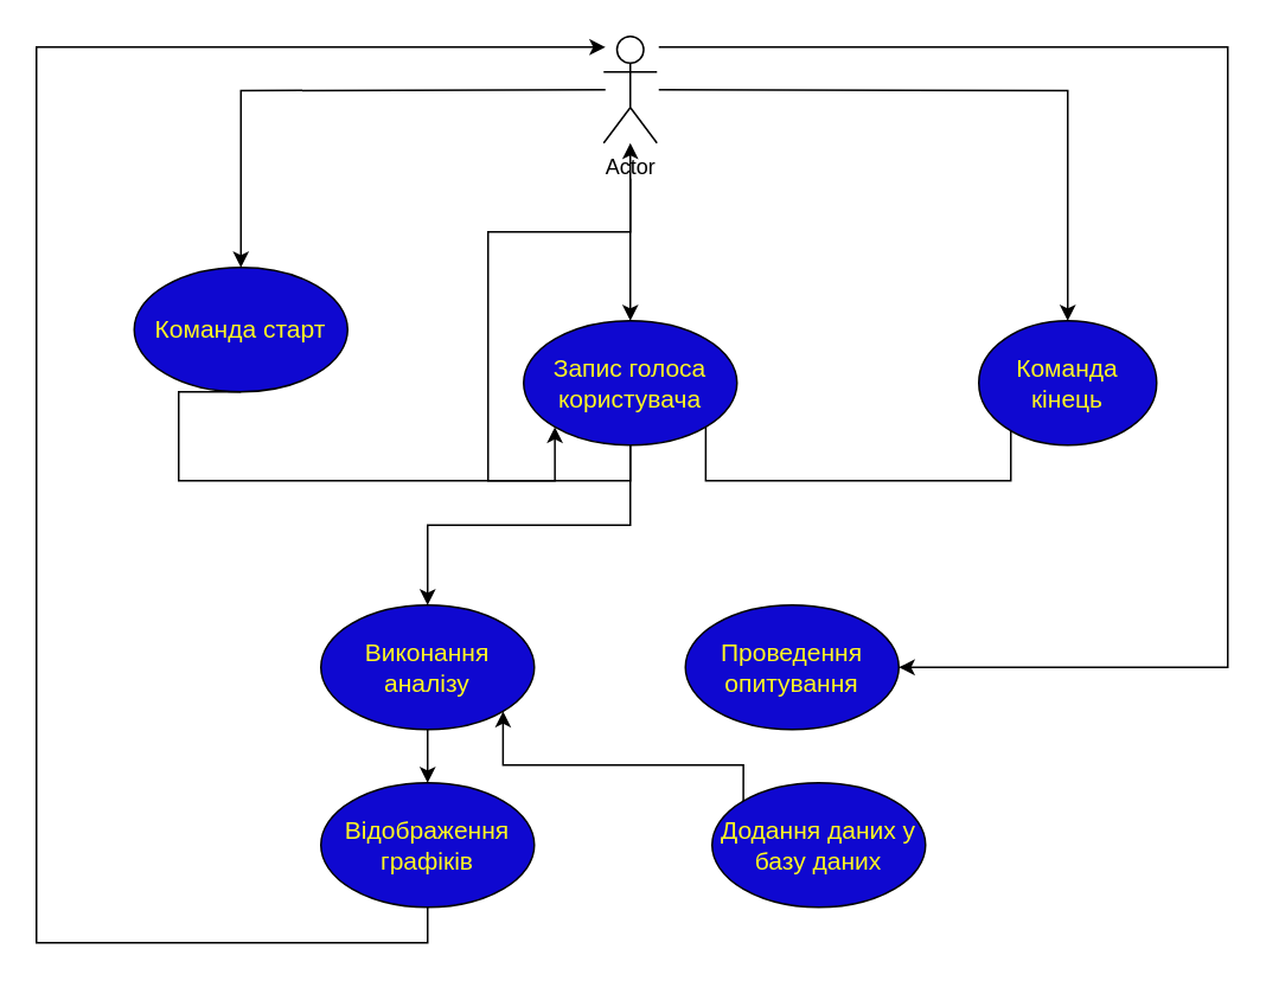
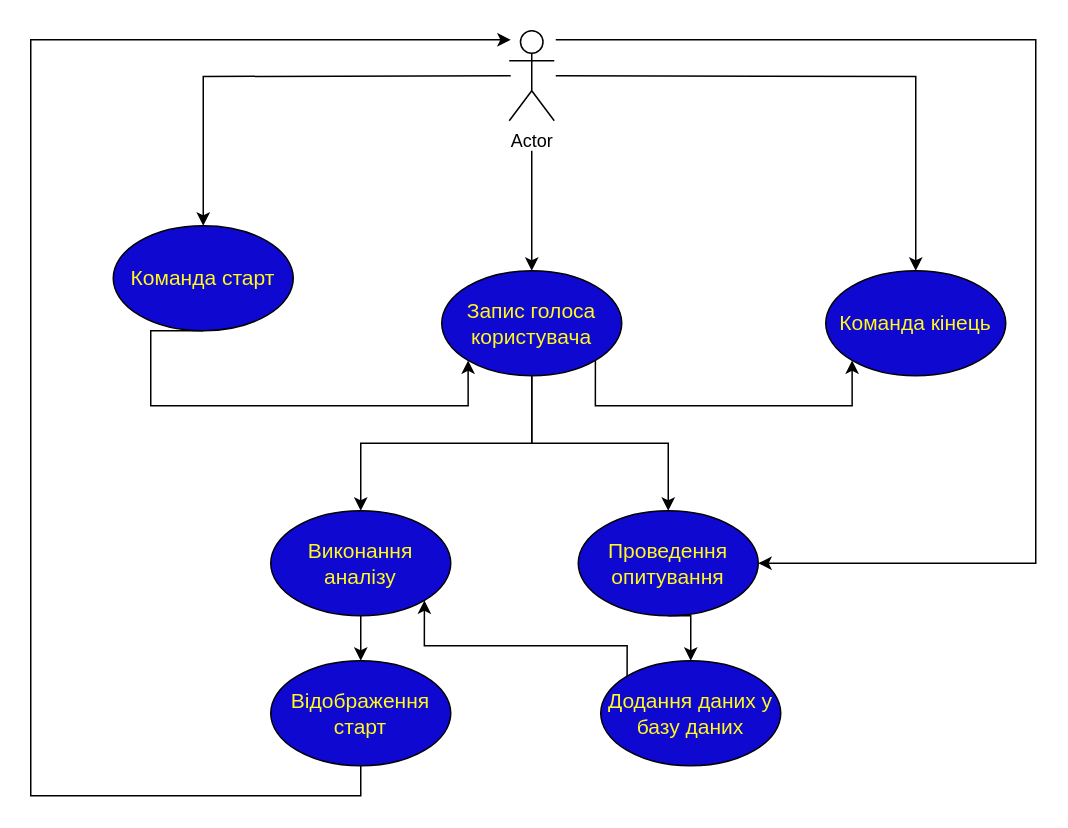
- <mxCell id="10" style="edgeStyle=orthogonalEdgeStyle;rounded=0;orthogonalLoop=1;jettySize=auto;html=1;exitX=0.5;exitY=1;exitDx=0;exitDy=0;fontSize=14;fontColor=#FFF821;" edge="1" parent="1" source="11" target="5"><mxGeometry relative="1" as="geometry" /></mxCell>
+ <mxCell id="10" style="edgeStyle=orthogonalEdgeStyle;rounded=0;orthogonalLoop=1;jettySize=auto;html=1;exitX=0.5;exitY=1;exitDx=0;exitDy=0;entryX=0.5;entryY=0;entryDx=0;entryDy=0;fontSize=14;fontColor=#FFF821;" edge="1" parent="1" source="11" target="17"><mxGeometry relative="1" as="geometry" /></mxCell>
- <mxCell id="12" value="&lt;font style=&quot;font-size: 14px;&quot;&gt;Команда кінець&lt;/font&gt;" style="ellipse;whiteSpace=wrap;html=1;fillColor=#0F08D0;fontColor=#FFF821;" vertex="1" parent="1"><mxGeometry x="550" y="180" width="100" height="70" as="geometry" /></mxCell>
+ <mxCell id="12" value="&lt;font style=&quot;font-size: 14px;&quot;&gt;Команда кінець&lt;/font&gt;" style="ellipse;whiteSpace=wrap;html=1;fillColor=#0F08D0;fontColor=#FFF821;" vertex="1" parent="1"><mxGeometry x="550" y="180" width="120" height="70" as="geometry" /></mxCell>
+ <mxCell id="16" style="edgeStyle=orthogonalEdgeStyle;rounded=0;orthogonalLoop=1;jettySize=auto;html=1;exitX=0.5;exitY=1;exitDx=0;exitDy=0;entryX=0.5;entryY=0;entryDx=0;entryDy=0;fontSize=14;fontColor=#FFF821;" edge="1" parent="1" source="17" target="19"><mxGeometry relative="1" as="geometry" /></mxCell>
- <mxCell id="21" value="&lt;font style=&quot;font-size: 14px;&quot;&gt;Відображення графіків&lt;/font&gt;" style="ellipse;whiteSpace=wrap;html=1;fillColor=#0F08D0;fontColor=#FFF821;" vertex="1" parent="1"><mxGeometry x="180" y="440" width="120" height="70" as="geometry" /></mxCell>
+ <mxCell id="21" value="&lt;font style=&quot;font-size: 14px;&quot;&gt;Відображення старт&lt;/font&gt;" style="ellipse;whiteSpace=wrap;html=1;fillColor=#0F08D0;fontColor=#FFF821;" vertex="1" parent="1"><mxGeometry x="180" y="440" width="120" height="70" as="geometry" /></mxCell>
